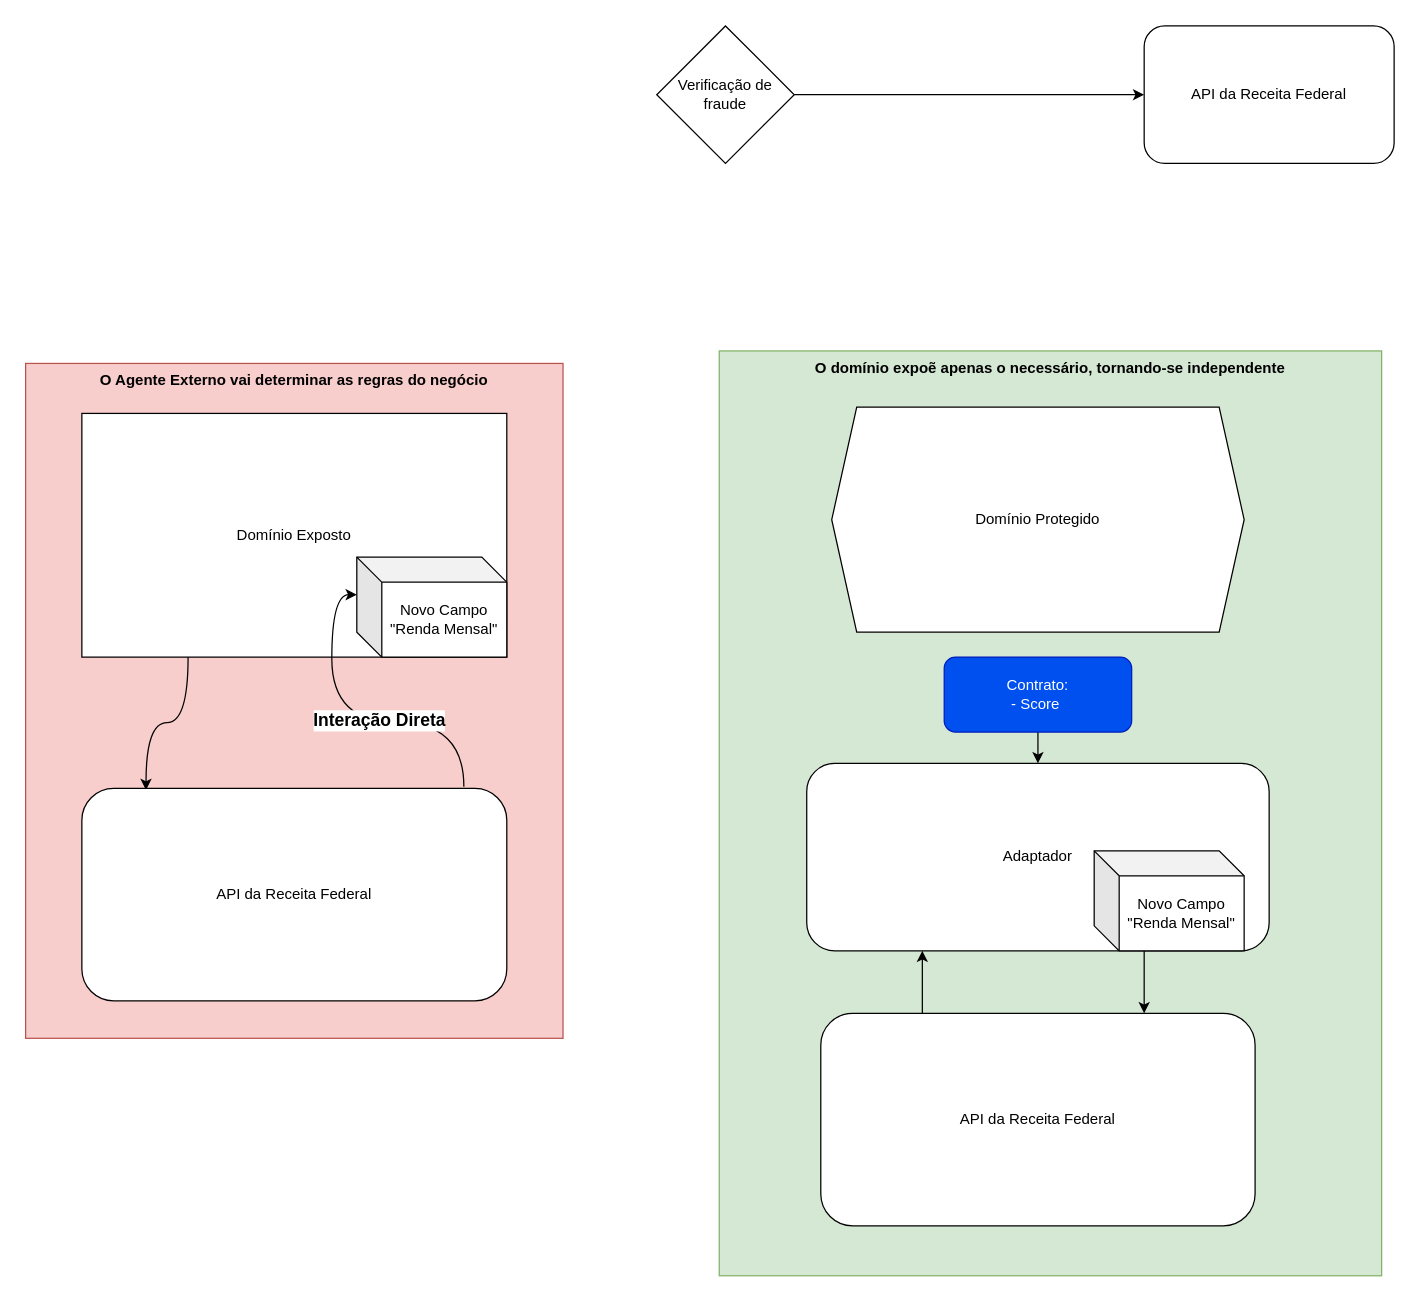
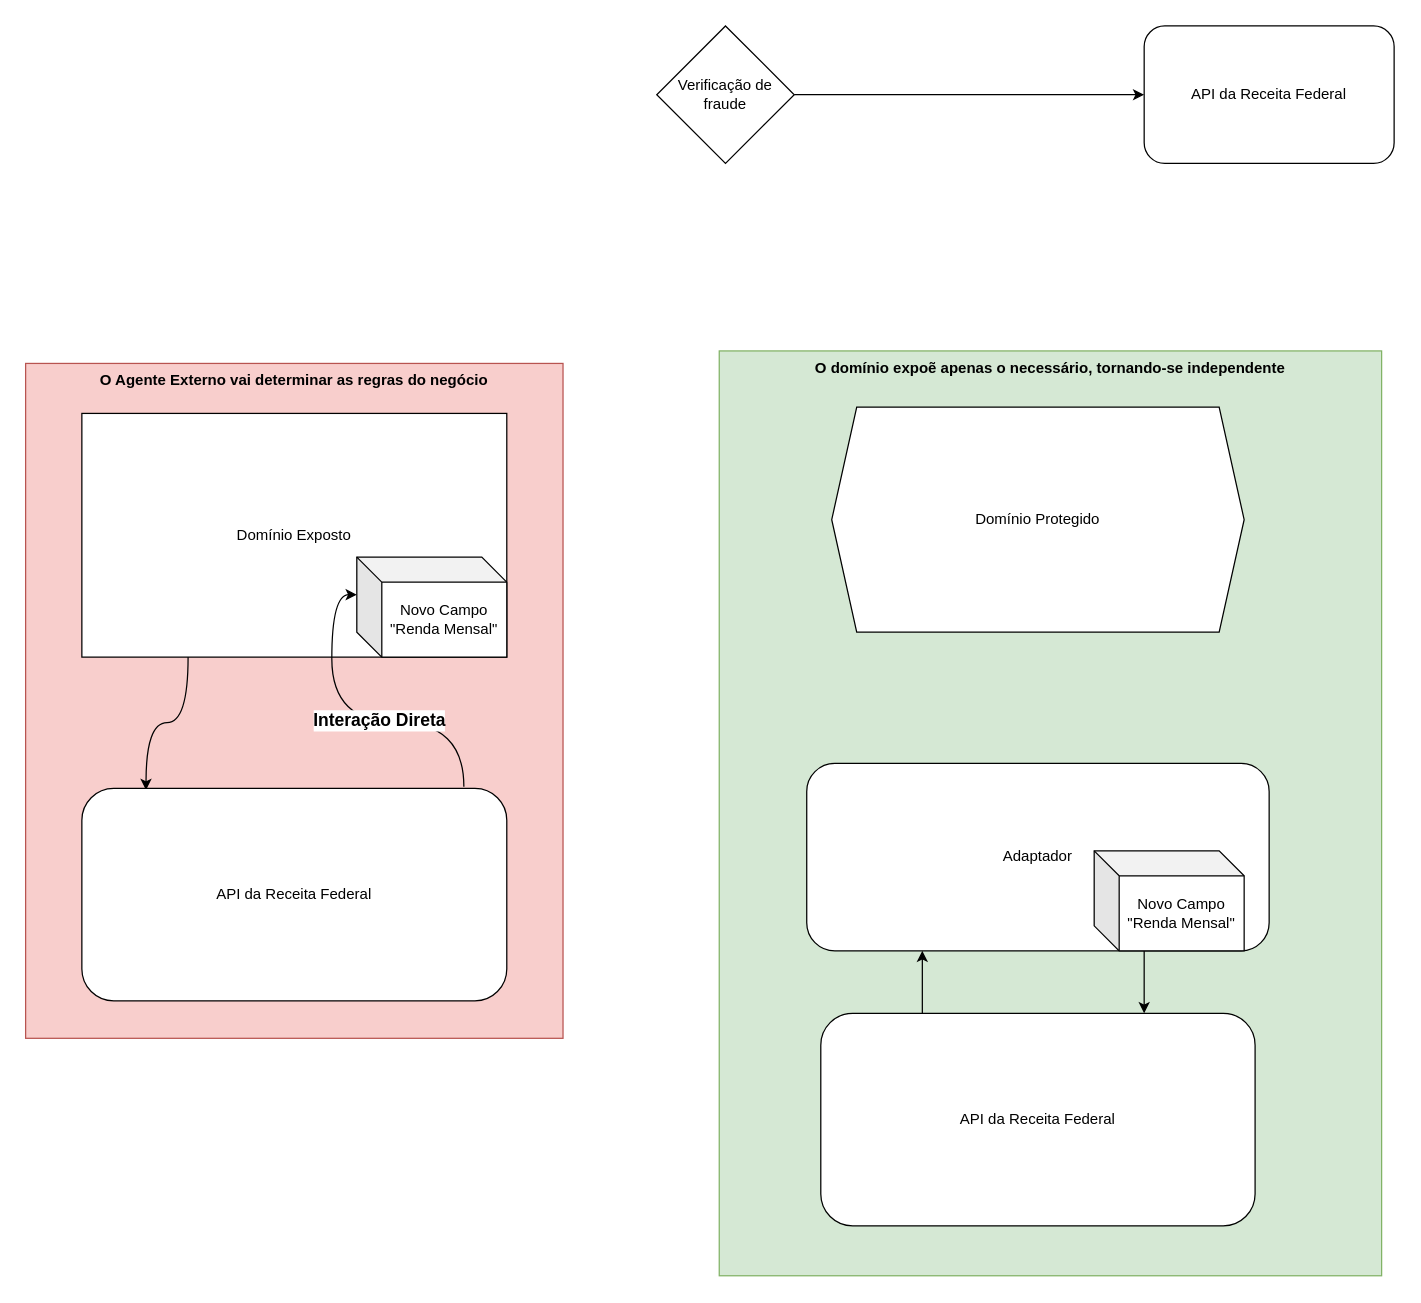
- <mxCell id="19" value="Contrato:&lt;div&gt;- Score&lt;span style=&quot;background-color: transparent;&quot;&gt;&amp;nbsp;&lt;/span&gt;&lt;/div&gt;" style="rounded=1;whiteSpace=wrap;html=1;fillColor=#0050ef;strokeColor=#001DBC;fontColor=#ffffff;" vertex="1" parent="1"><mxGeometry x="755" y="525" width="150" height="60" as="geometry" /></mxCell>
- <mxCell id="18" style="edgeStyle=orthogonalEdgeStyle;rounded=0;orthogonalLoop=1;jettySize=auto;html=1;entryX=0.5;entryY=0;entryDx=0;entryDy=0;" edge="1" parent="1" source="19" target="15"><mxGeometry relative="1" as="geometry" /></mxCell>
